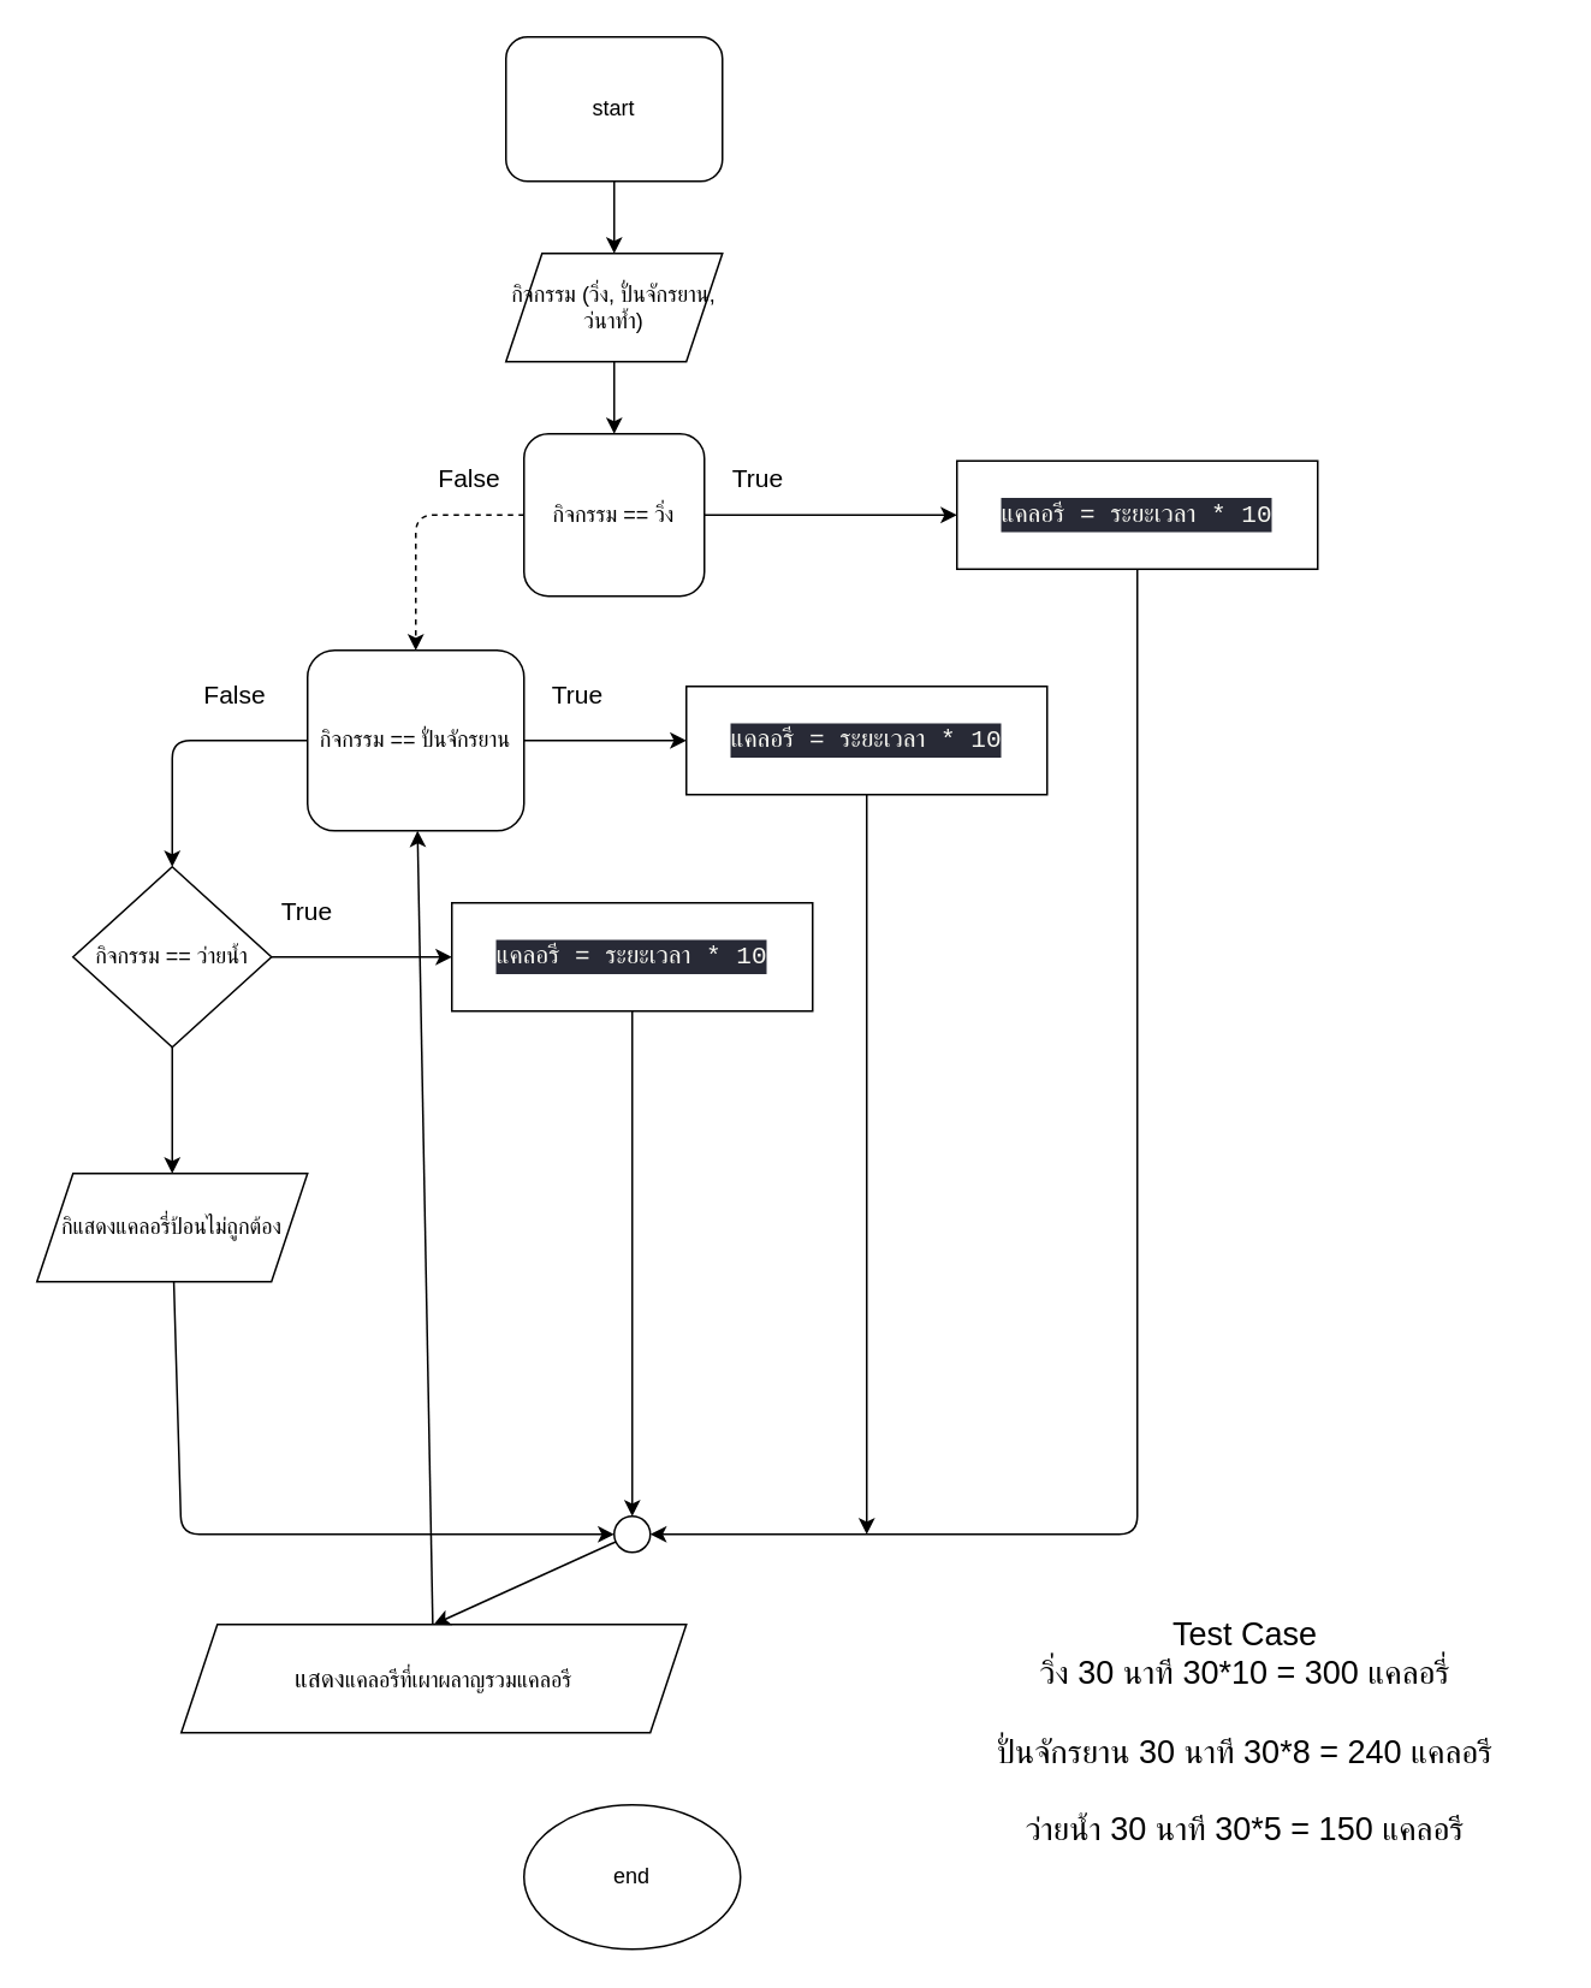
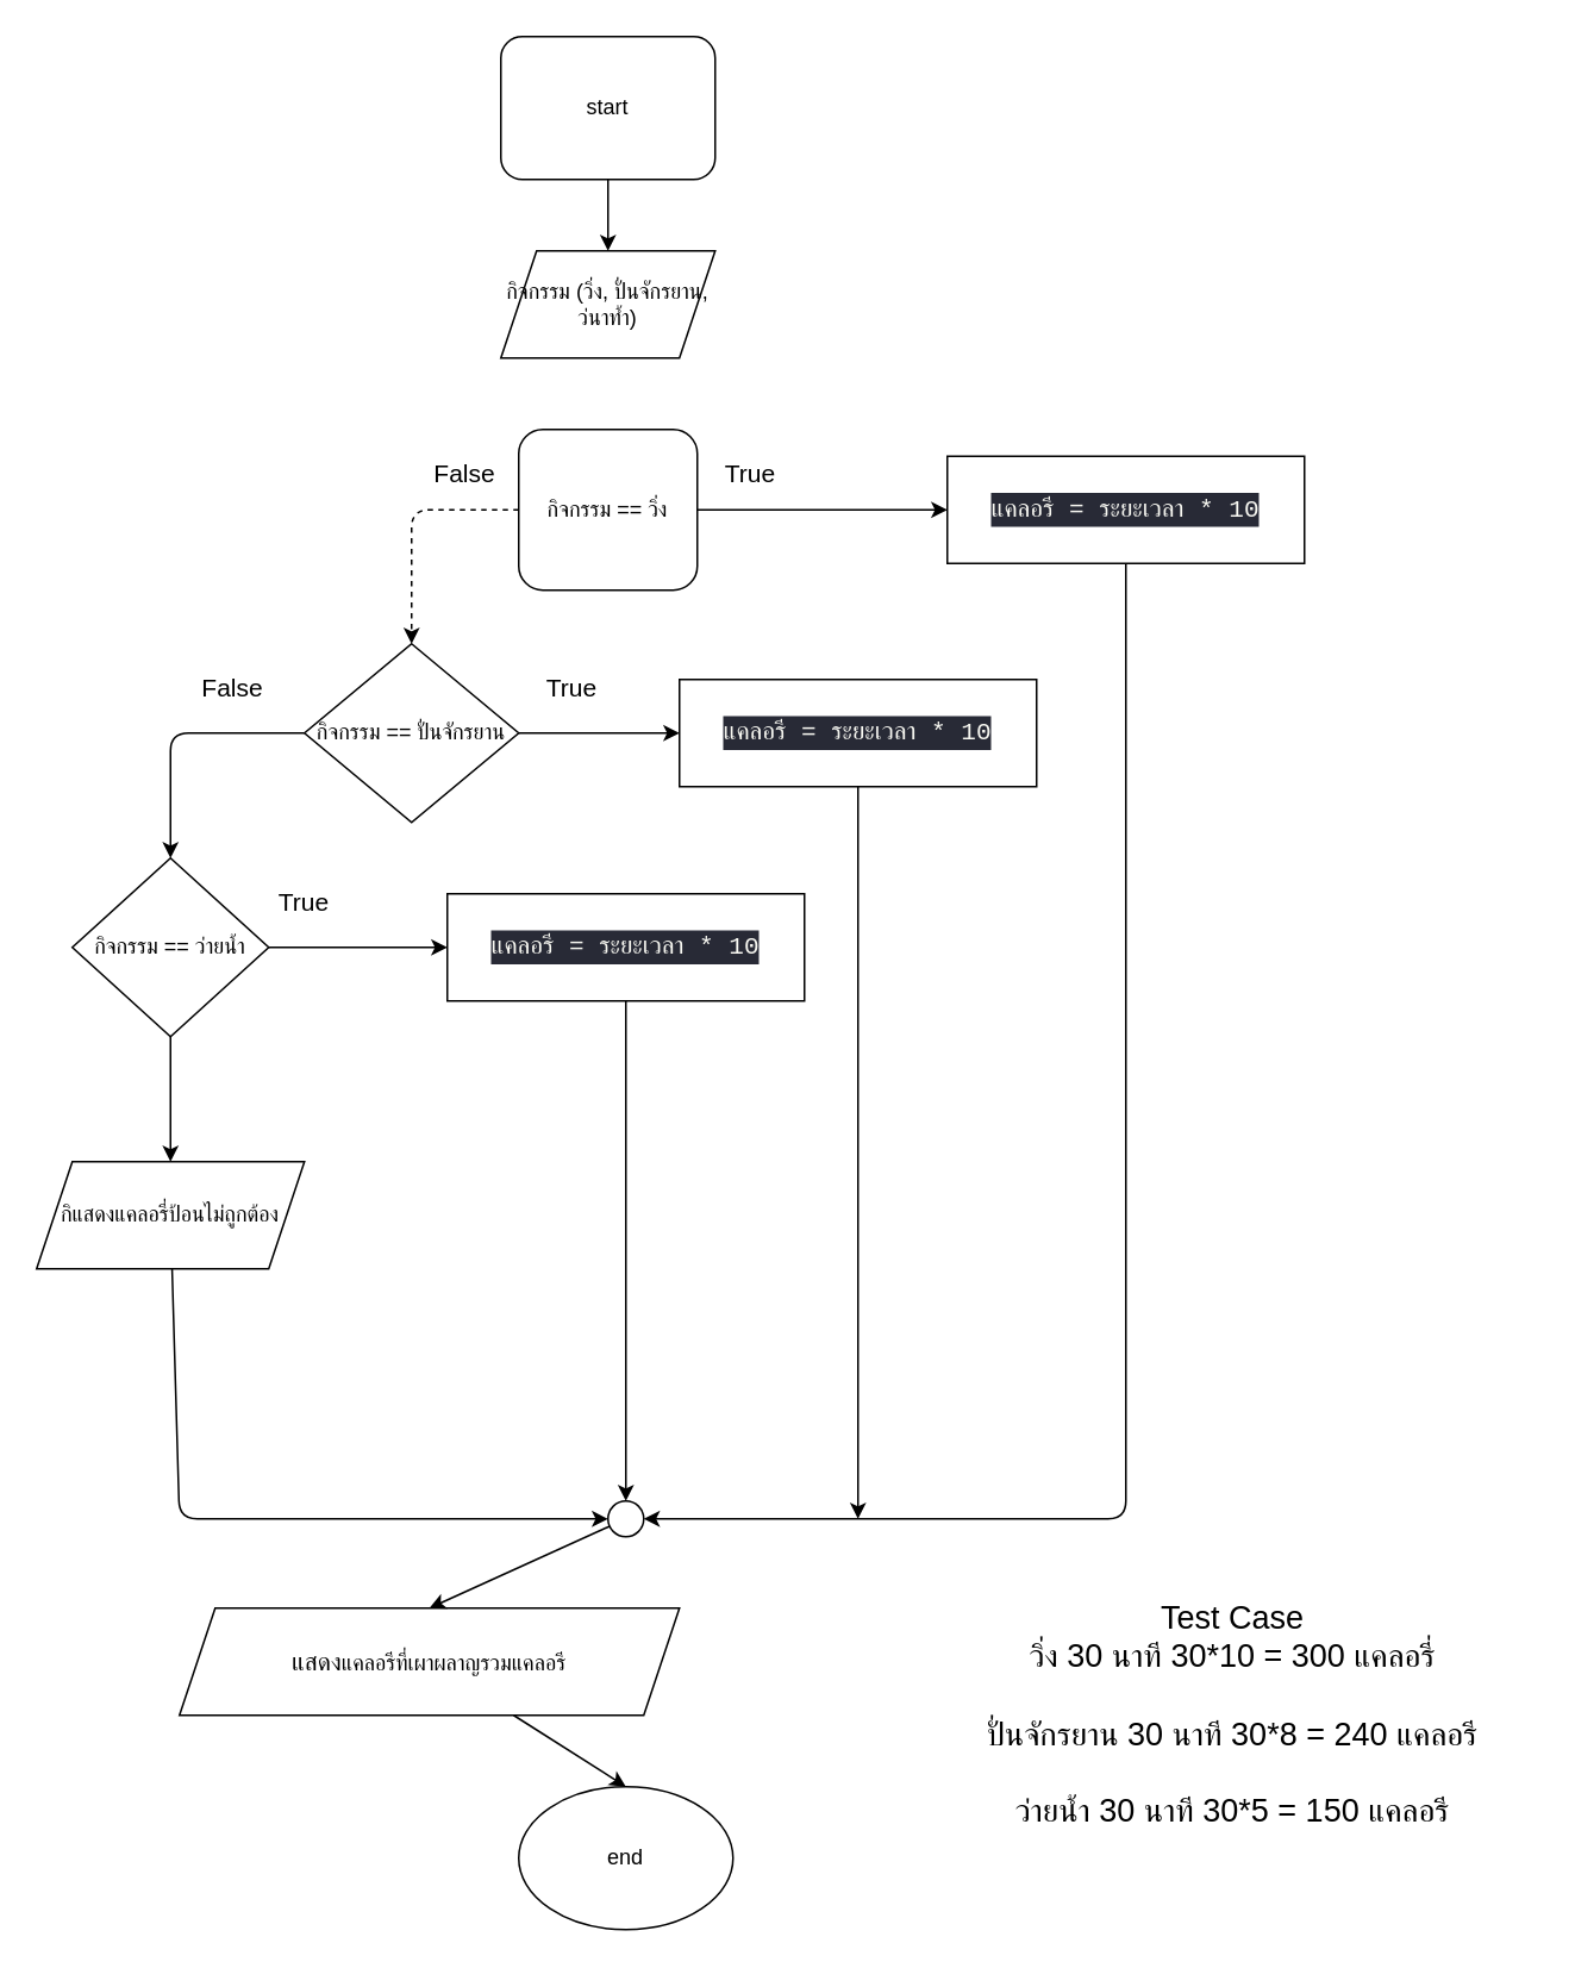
- <mxCell id="4" style="edgeStyle=none;html=1;entryX=0.5;entryY=0;entryDx=0;entryDy=0;" edge="1" parent="1" source="5" target="8"><mxGeometry relative="1" as="geometry" /></mxCell>
- <mxCell id="21" value="กิจกรรม == ปั่นจักรยาน" style="whiteSpace=wrap;html=1;rounded=1;" vertex="1" parent="1"><mxGeometry x="170" y="360" width="120" height="100" as="geometry" /></mxCell>
+ <mxCell id="21" value="กิจกรรม == ปั่นจักรยาน" style="rhombus;whiteSpace=wrap;html=1;" vertex="1" parent="1"><mxGeometry x="170" y="360" width="120" height="100" as="geometry" /></mxCell>
- <mxCell id="11" style="edgeStyle=none;html=1;fontSize=14;" edge="1" parent="1" source="12" target="21"><mxGeometry relative="1" as="geometry" /></mxCell>
+ <mxCell id="11" style="edgeStyle=none;html=1;entryX=0.5;entryY=0;entryDx=0;entryDy=0;fontSize=14;" edge="1" parent="1" source="12" target="15"><mxGeometry relative="1" as="geometry" /></mxCell>
